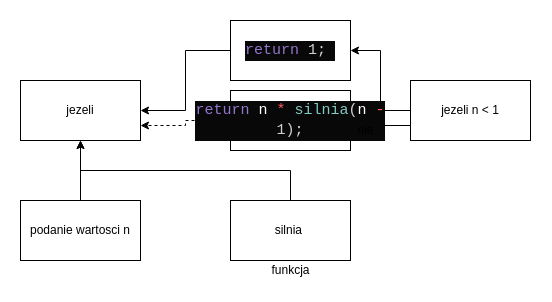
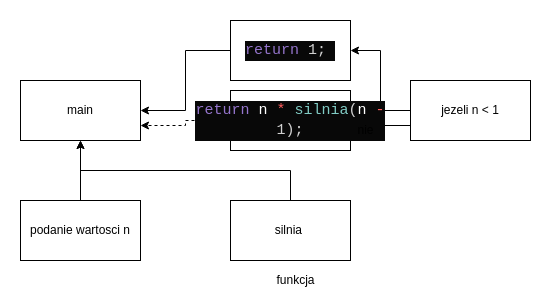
- <mxCell id="2" value="jezeli" style="whiteSpace=wrap;html=1;" vertex="1" parent="1"><mxGeometry x="20" y="80" width="120" height="60" as="geometry" /></mxCell>
+ <mxCell id="2" value="main" style="whiteSpace=wrap;html=1;" vertex="1" parent="1"><mxGeometry x="20" y="80" width="120" height="60" as="geometry" /></mxCell>
- <mxCell id="7" value="funkcja" style="text;html=1;align=center;verticalAlign=middle;resizable=0;points=[];autosize=1;" vertex="1" parent="1"><mxGeometry x="265" y="260" width="50" height="20" as="geometry" /></mxCell>
+ <mxCell id="7" value="funkcja" style="text;html=1;align=center;verticalAlign=middle;resizable=0;points=[];autosize=1;" vertex="1" parent="1"><mxGeometry x="270" y="270" width="50" height="20" as="geometry" /></mxCell>
